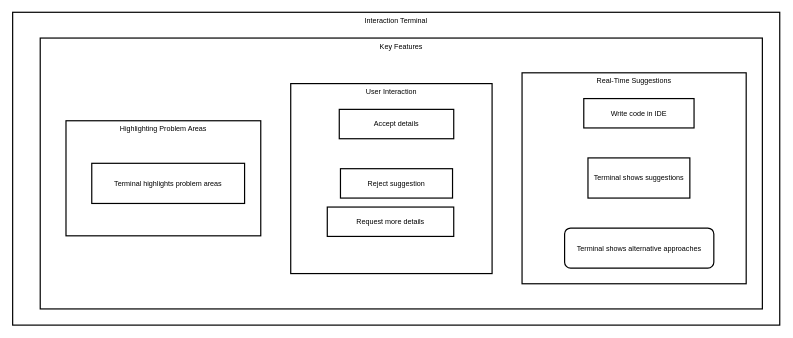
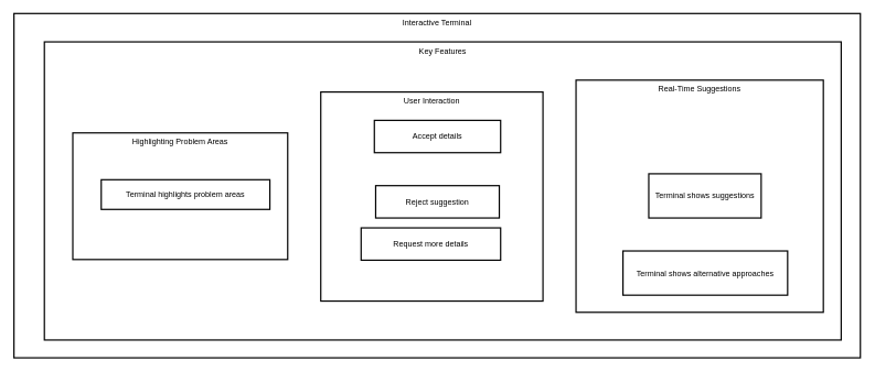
- <mxCell id="2" value="Interaction Terminal" style="whiteSpace=wrap;strokeWidth=2;verticalAlign=top;" vertex="1" parent="1"><mxGeometry x="20" y="20" width="1280" height="522" as="geometry" /></mxCell>
+ <mxCell id="2" value="Interactive Terminal" style="whiteSpace=wrap;strokeWidth=2;verticalAlign=top;" vertex="1" parent="1"><mxGeometry x="20" y="20" width="1280" height="522" as="geometry" /></mxCell>
- <mxCell id="11" value="Write code in IDE" style="whiteSpace=wrap;strokeWidth=2;" vertex="1" parent="10"><mxGeometry x="103" y="43" width="184" height="49" as="geometry" /></mxCell>
- <mxCell id="5" value="Terminal highlights problem areas" style="whiteSpace=wrap;strokeWidth=2;" vertex="1" parent="4"><mxGeometry x="43" y="71" width="255" height="67" as="geometry" /></mxCell>
+ <mxCell id="5" value="Terminal highlights problem areas" style="whiteSpace=wrap;strokeWidth=2;" vertex="1" parent="4"><mxGeometry x="43" y="71" width="255" height="45" as="geometry" /></mxCell>
- <mxCell id="13" value="Terminal shows alternative approaches" style="whiteSpace=wrap;strokeWidth=2;rounded=1;" vertex="1" parent="10"><mxGeometry x="71" y="259" width="249" height="67" as="geometry" /></mxCell>
+ <mxCell id="13" value="Terminal shows alternative approaches" style="whiteSpace=wrap;strokeWidth=2;" vertex="1" parent="10"><mxGeometry x="71" y="259" width="249" height="67" as="geometry" /></mxCell>
